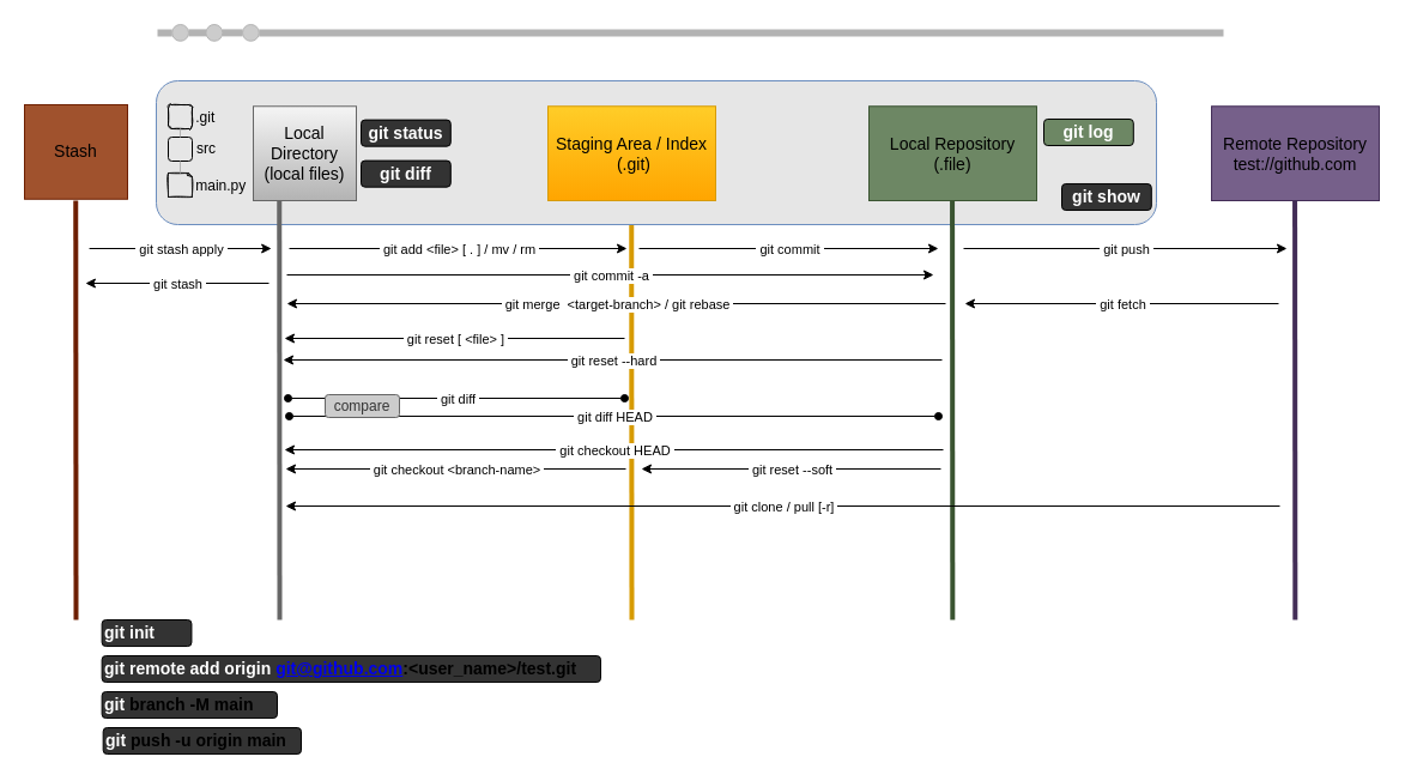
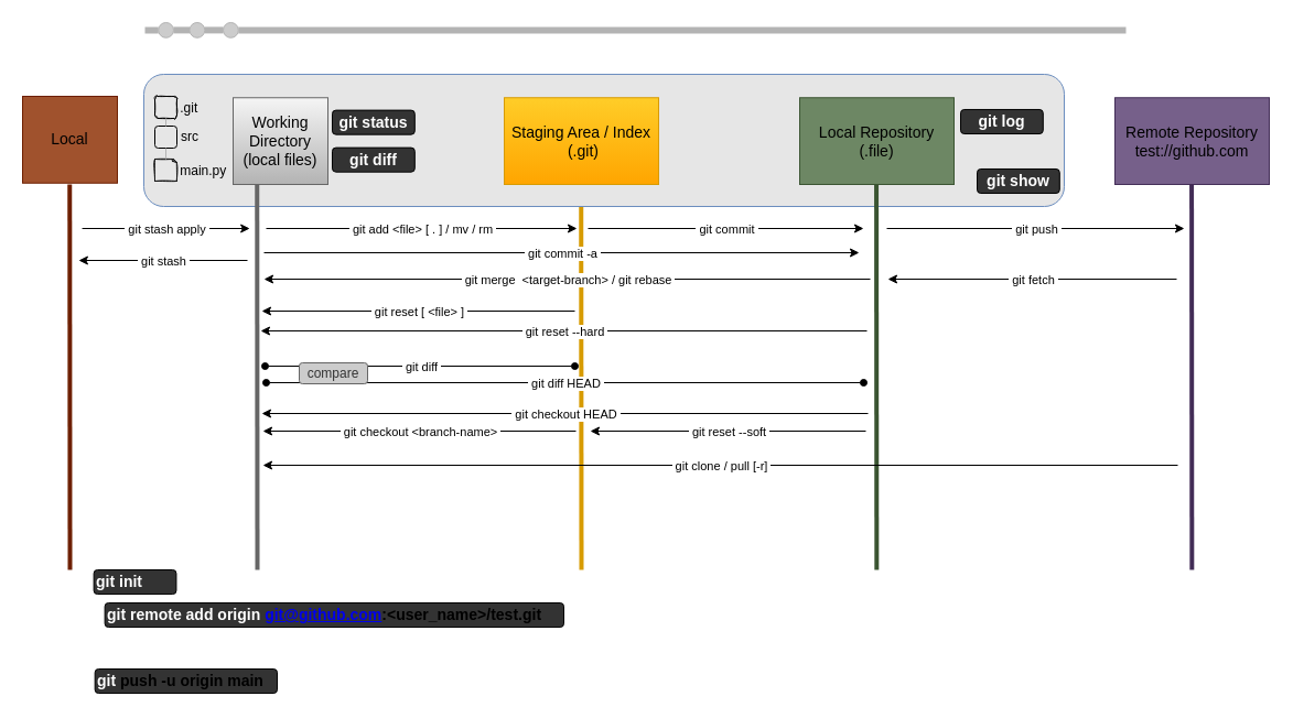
- <mxCell id="28" value="&lt;font style=&quot;font-size: 14px&quot; color=&quot;#ffffff&quot;&gt;&lt;b&gt;git log&lt;/b&gt;&lt;/font&gt;" style="rounded=1;whiteSpace=wrap;html=1;sketch=0;fillColor=#6d8764;glass=0;" parent="1" vertex="1"><mxGeometry x="871" y="98.98" width="74.803" height="22.047" as="geometry" /></mxCell>
+ <mxCell id="28" value="&lt;font style=&quot;font-size: 14px&quot; color=&quot;#ffffff&quot;&gt;&lt;b&gt;git log&lt;/b&gt;&lt;/font&gt;" style="rounded=1;whiteSpace=wrap;html=1;sketch=0;fillColor=#333333;glass=0;" parent="1" vertex="1"><mxGeometry x="871" y="98.98" width="74.803" height="22.047" as="geometry" /></mxCell>
- <mxCell id="62" value="&lt;font color=&quot;#000000&quot;&gt;Stash&lt;br&gt;&lt;/font&gt;" style="rounded=0;whiteSpace=wrap;html=1;fillColor=#a0522d;strokeColor=#6D1F00;fontSize=14;fontColor=#ffffff;" vertex="1" parent="1"><mxGeometry x="20" y="87" width="86" height="78.74" as="geometry" /></mxCell>
+ <mxCell id="62" value="&lt;font color=&quot;#000000&quot;&gt;Local&lt;br&gt;&lt;/font&gt;" style="rounded=0;whiteSpace=wrap;html=1;fillColor=#a0522d;strokeColor=#6D1F00;fontSize=14;fontColor=#ffffff;" vertex="1" parent="1"><mxGeometry x="20" y="87" width="86" height="78.74" as="geometry" /></mxCell>
- <mxCell id="4" value="&lt;font color=&quot;#000000&quot;&gt;Local Directory&lt;br&gt;(local files)&lt;br&gt;&lt;/font&gt;" style="rounded=0;whiteSpace=wrap;html=1;fillColor=#f5f5f5;strokeColor=#666666;fontSize=14;gradientColor=#b3b3b3;" parent="1" vertex="1"><mxGeometry x="211" y="88.26" width="86" height="78.74" as="geometry" /></mxCell>
+ <mxCell id="4" value="&lt;font color=&quot;#000000&quot;&gt;Working Directory&lt;br&gt;(local files)&lt;br&gt;&lt;/font&gt;" style="rounded=0;whiteSpace=wrap;html=1;fillColor=#f5f5f5;strokeColor=#666666;fontSize=14;gradientColor=#b3b3b3;" parent="1" vertex="1"><mxGeometry x="211" y="88.26" width="86" height="78.74" as="geometry" /></mxCell>
- <mxCell id="49" value="&lt;div style=&quot;font-size: 14px&quot;&gt;&lt;b&gt;&lt;font color=&quot;#ffffff&quot; style=&quot;font-size: 14px&quot;&gt;git remote add origin&amp;nbsp;&lt;/font&gt;&lt;a class=&quot;au nb&quot; href=&quot;mailto:git@github.com&quot; target=&quot;_blank&quot;&gt;git@github.com&lt;/a&gt;:&amp;lt;user_name&amp;gt;/test.git&lt;/b&gt;&lt;/div&gt;" style="rounded=1;whiteSpace=wrap;html=1;sketch=0;fillColor=#333333;align=left;" parent="1" vertex="1"><mxGeometry x="84.64" y="547" width="416.36" height="22.05" as="geometry" /></mxCell>
+ <mxCell id="49" value="&lt;div style=&quot;font-size: 14px&quot;&gt;&lt;b&gt;&lt;font color=&quot;#ffffff&quot; style=&quot;font-size: 14px&quot;&gt;git remote add origin&amp;nbsp;&lt;/font&gt;&lt;a class=&quot;au nb&quot; href=&quot;mailto:git@github.com&quot; target=&quot;_blank&quot;&gt;git@github.com&lt;/a&gt;:&amp;lt;user_name&amp;gt;/test.git&lt;/b&gt;&lt;/div&gt;" style="rounded=1;whiteSpace=wrap;html=1;sketch=0;fillColor=#333333;align=left;" parent="1" vertex="1"><mxGeometry x="94.64" y="547" width="416.36" height="22.05" as="geometry" /></mxCell>
- <mxCell id="50" value="&lt;div style=&quot;font-size: 14px&quot;&gt;&lt;b&gt;&lt;font color=&quot;#ffffff&quot; style=&quot;font-size: 14px&quot;&gt;git&amp;nbsp;&lt;/font&gt;&lt;span&gt;branch -M main&lt;/span&gt;&lt;/b&gt;&lt;/div&gt;" style="rounded=1;whiteSpace=wrap;html=1;sketch=0;fillColor=#333333;align=left;" parent="1" vertex="1"><mxGeometry x="84.64" y="577" width="146.36" height="22.05" as="geometry" /></mxCell>
